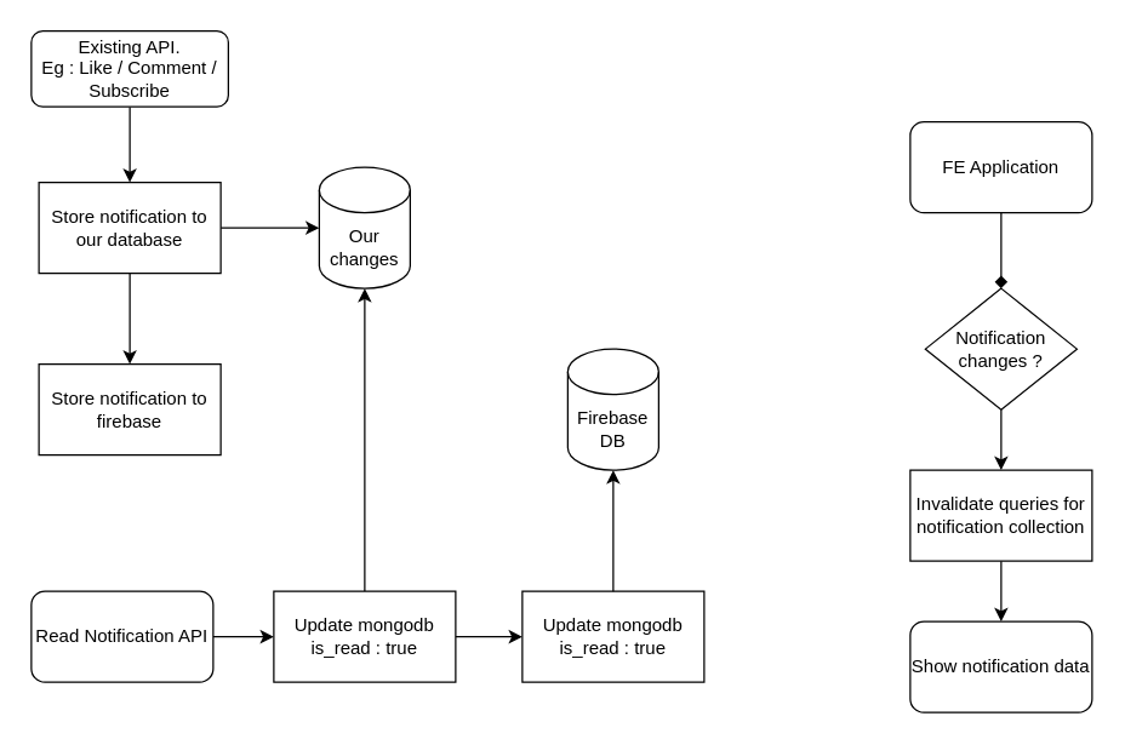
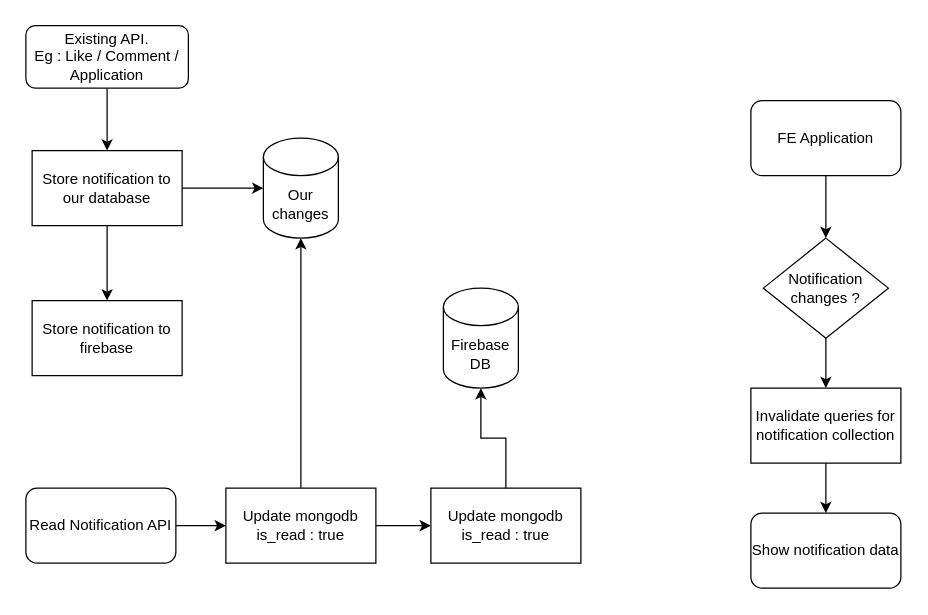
- <mxCell id="3" value="Existing API.&lt;br&gt;Eg : Like / Comment / Subscribe" style="rounded=1;whiteSpace=wrap;html=1;fontSize=12;glass=0;strokeWidth=1;shadow=0;" parent="1" vertex="1"><mxGeometry x="20" y="20" width="130" height="50" as="geometry" /></mxCell>
+ <mxCell id="3" value="Existing API.&lt;br&gt;Eg : Like / Comment / Application" style="rounded=1;whiteSpace=wrap;html=1;fontSize=12;glass=0;strokeWidth=1;shadow=0;" parent="1" vertex="1"><mxGeometry x="20" y="20" width="130" height="50" as="geometry" /></mxCell>
- <mxCell id="12" style="edgeStyle=orthogonalEdgeStyle;rounded=0;orthogonalLoop=1;jettySize=auto;html=1;endArrow=diamond;" edge="1" parent="1" source="13" target="17"><mxGeometry relative="1" as="geometry" /></mxCell>
+ <mxCell id="12" style="edgeStyle=orthogonalEdgeStyle;rounded=0;orthogonalLoop=1;jettySize=auto;html=1;" edge="1" parent="1" source="13" target="17"><mxGeometry relative="1" as="geometry" /></mxCell>
- <mxCell id="14" value="Firebase DB" style="shape=cylinder3;whiteSpace=wrap;html=1;boundedLbl=1;backgroundOutline=1;size=15;" vertex="1" parent="1"><mxGeometry x="374" y="230" width="60" height="80" as="geometry" /></mxCell>
+ <mxCell id="14" value="Firebase DB" style="shape=cylinder3;whiteSpace=wrap;html=1;boundedLbl=1;backgroundOutline=1;size=15;" vertex="1" parent="1"><mxGeometry x="354" y="230" width="60" height="80" as="geometry" /></mxCell>
